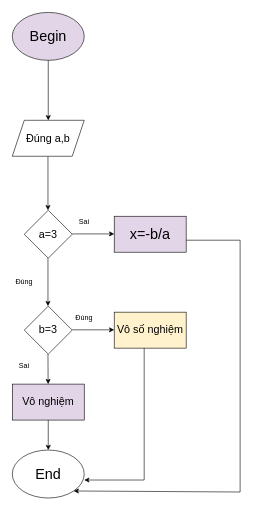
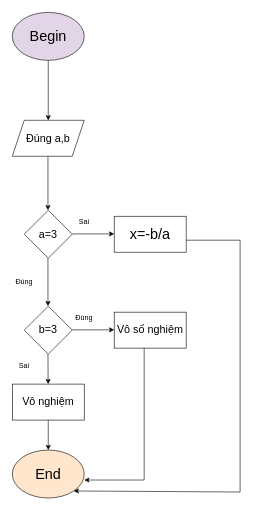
- <mxCell id="7" value="&lt;font style=&quot;font-size: 24px&quot;&gt;x=-b/a&lt;/font&gt;" style="rounded=0;whiteSpace=wrap;html=1;fillColor=#e1d5e7;" vertex="1" parent="1"><mxGeometry x="190" y="360" width="120" height="60" as="geometry" /></mxCell>
+ <mxCell id="7" value="&lt;font style=&quot;font-size: 24px&quot;&gt;x=-b/a&lt;/font&gt;" style="rounded=0;whiteSpace=wrap;html=1;" vertex="1" parent="1"><mxGeometry x="190" y="360" width="120" height="60" as="geometry" /></mxCell>
- <mxCell id="12" value="&lt;font style=&quot;font-size: 18px&quot;&gt;Vô số nghiệm&lt;/font&gt;" style="rounded=0;whiteSpace=wrap;html=1;fillColor=#fff2cc;" vertex="1" parent="1"><mxGeometry x="190" y="520" width="120" height="60" as="geometry" /></mxCell>
+ <mxCell id="12" value="&lt;font style=&quot;font-size: 18px&quot;&gt;Vô số nghiệm&lt;/font&gt;" style="rounded=0;whiteSpace=wrap;html=1;" vertex="1" parent="1"><mxGeometry x="190" y="520" width="120" height="60" as="geometry" /></mxCell>
- <mxCell id="15" value="&lt;font style=&quot;font-size: 18px&quot;&gt;Vô nghiệm&lt;/font&gt;" style="rounded=0;whiteSpace=wrap;html=1;fillColor=#e1d5e7;" vertex="1" parent="1"><mxGeometry x="20" y="640" width="120" height="60" as="geometry" /></mxCell>
+ <mxCell id="15" value="&lt;font style=&quot;font-size: 18px&quot;&gt;Vô nghiệm&lt;/font&gt;" style="rounded=0;whiteSpace=wrap;html=1;" vertex="1" parent="1"><mxGeometry x="20" y="640" width="120" height="60" as="geometry" /></mxCell>
- <mxCell id="18" value="&lt;font style=&quot;font-size: 24px&quot;&gt;End&lt;/font&gt;" style="ellipse;whiteSpace=wrap;html=1;" vertex="1" parent="1"><mxGeometry x="20" y="750" width="120" height="80" as="geometry" /></mxCell>
+ <mxCell id="18" value="&lt;font style=&quot;font-size: 24px&quot;&gt;End&lt;/font&gt;" style="ellipse;whiteSpace=wrap;html=1;fillColor=#ffe6cc;" vertex="1" parent="1"><mxGeometry x="20" y="750" width="120" height="80" as="geometry" /></mxCell>
